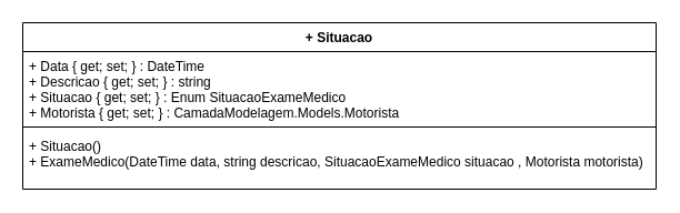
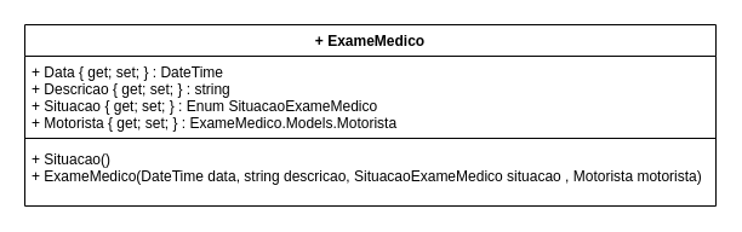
- <mxCell id="2" value="+ Situacao" style="swimlane;fontStyle=1;align=center;verticalAlign=top;childLayout=stackLayout;horizontal=1;startSize=26;horizontalStack=0;resizeParent=1;resizeParentMax=0;resizeLast=0;collapsible=1;marginBottom=0;" vertex="1" parent="1"><mxGeometry x="20" y="20" width="570" height="150" as="geometry" /></mxCell>
+ <mxCell id="2" value="+ ExameMedico" style="swimlane;fontStyle=1;align=center;verticalAlign=top;childLayout=stackLayout;horizontal=1;startSize=26;horizontalStack=0;resizeParent=1;resizeParentMax=0;resizeLast=0;collapsible=1;marginBottom=0;" vertex="1" parent="1"><mxGeometry x="20" y="20" width="570" height="150" as="geometry" /></mxCell>
- <mxCell id="3" value="+ Data { get; set; } : DateTime&#10;+ Descricao { get; set; } : string&#10;+ Situacao { get; set; } : Enum SituacaoExameMedico&#10;+ Motorista { get; set; } : CamadaModelagem.Models.Motorista" style="text;strokeColor=none;fillColor=none;align=left;verticalAlign=top;spacingLeft=4;spacingRight=4;overflow=hidden;rotatable=0;points=[[0,0.5],[1,0.5]];portConstraint=eastwest;" vertex="1" parent="2"><mxGeometry y="26" width="570" height="64" as="geometry" /></mxCell>
+ <mxCell id="3" value="+ Data { get; set; } : DateTime&#10;+ Descricao { get; set; } : string&#10;+ Situacao { get; set; } : Enum SituacaoExameMedico&#10;+ Motorista { get; set; } : ExameMedico.Models.Motorista" style="text;strokeColor=none;fillColor=none;align=left;verticalAlign=top;spacingLeft=4;spacingRight=4;overflow=hidden;rotatable=0;points=[[0,0.5],[1,0.5]];portConstraint=eastwest;" vertex="1" parent="2"><mxGeometry y="26" width="570" height="64" as="geometry" /></mxCell>
